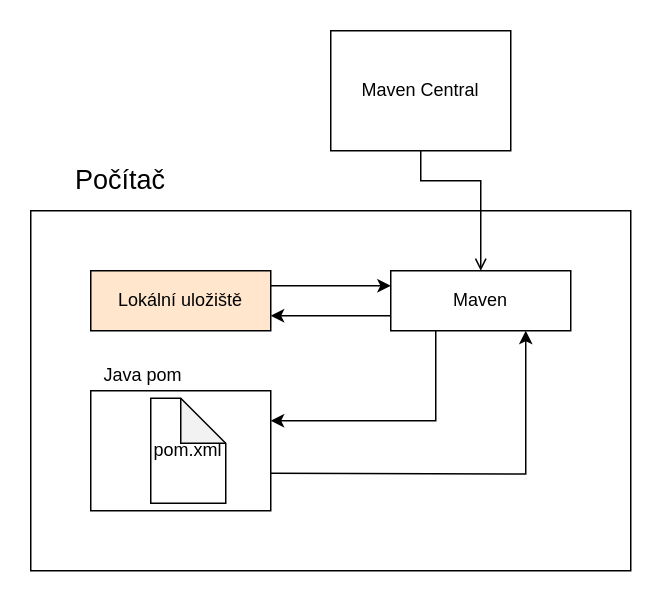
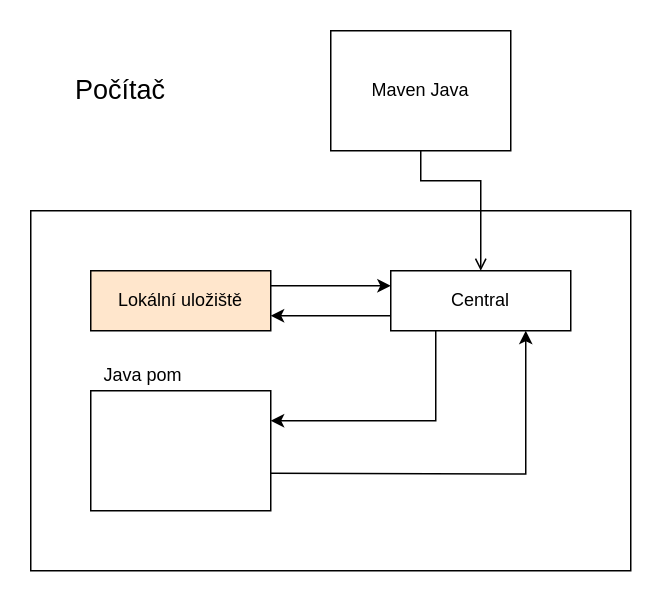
- <mxCell id="10" value="Maven Central" style="rounded=0;whiteSpace=wrap;html=1;" vertex="1" parent="1"><mxGeometry x="220" y="20" width="120" height="80" as="geometry" /></mxCell>
+ <mxCell id="10" value="Maven Java" style="rounded=0;whiteSpace=wrap;html=1;" vertex="1" parent="1"><mxGeometry x="220" y="20" width="120" height="80" as="geometry" /></mxCell>
- <mxCell id="11" value="&lt;font style=&quot;font-size: 18px&quot;&gt;Počítač&lt;/font&gt;" style="text;html=1;strokeColor=none;fillColor=none;align=center;verticalAlign=middle;whiteSpace=wrap;rounded=0;" vertex="1" parent="1"><mxGeometry x="20" y="100" width="120" height="40" as="geometry" /></mxCell>
+ <mxCell id="11" value="&lt;font style=&quot;font-size: 18px&quot;&gt;Počítač&lt;/font&gt;" style="text;html=1;strokeColor=none;fillColor=none;align=center;verticalAlign=middle;whiteSpace=wrap;rounded=0;" vertex="1" parent="1"><mxGeometry x="20" y="40" width="120" height="40" as="geometry" /></mxCell>
- <mxCell id="4" value="Maven" style="rounded=0;whiteSpace=wrap;html=1;" vertex="1" parent="1"><mxGeometry x="260" y="180" width="120" height="40" as="geometry" /></mxCell>
+ <mxCell id="4" value="Central" style="rounded=0;whiteSpace=wrap;html=1;" vertex="1" parent="1"><mxGeometry x="260" y="180" width="120" height="40" as="geometry" /></mxCell>
- <mxCell id="14" value="pom.xml" style="shape=note;whiteSpace=wrap;html=1;backgroundOutline=1;darkOpacity=0.05;" vertex="1" parent="1"><mxGeometry x="100" y="265" width="50" height="70" as="geometry" /></mxCell>
